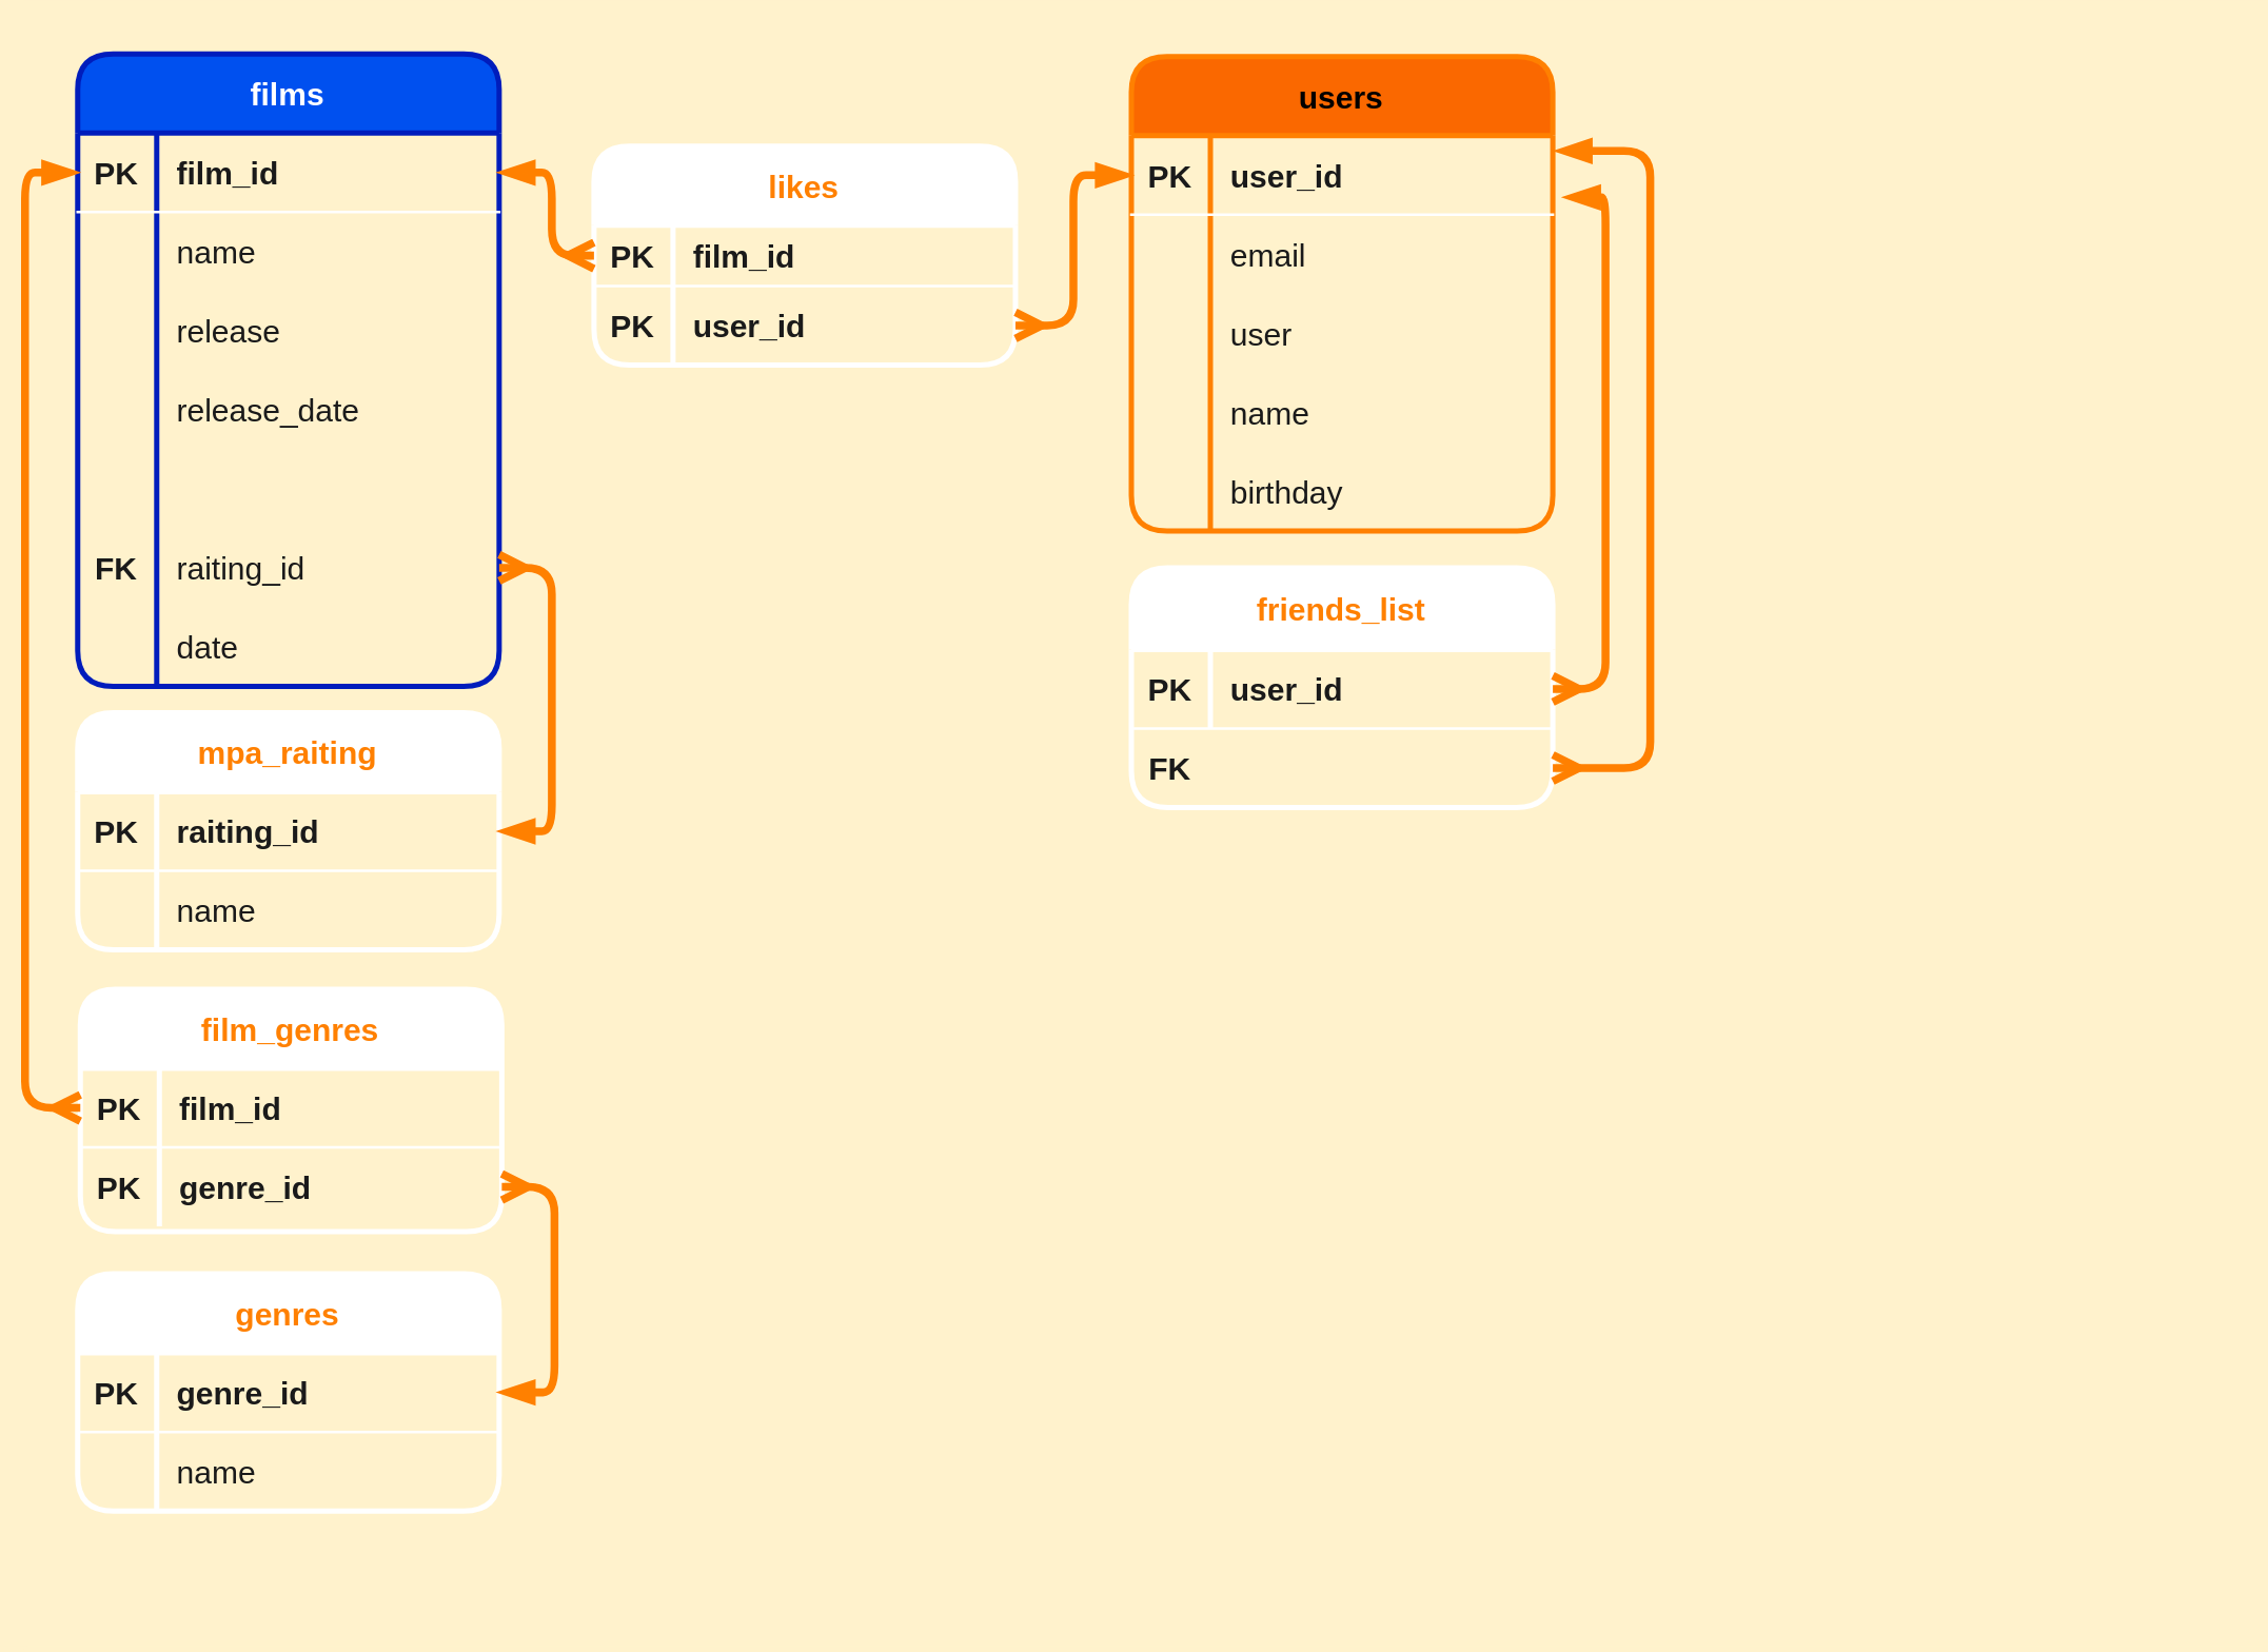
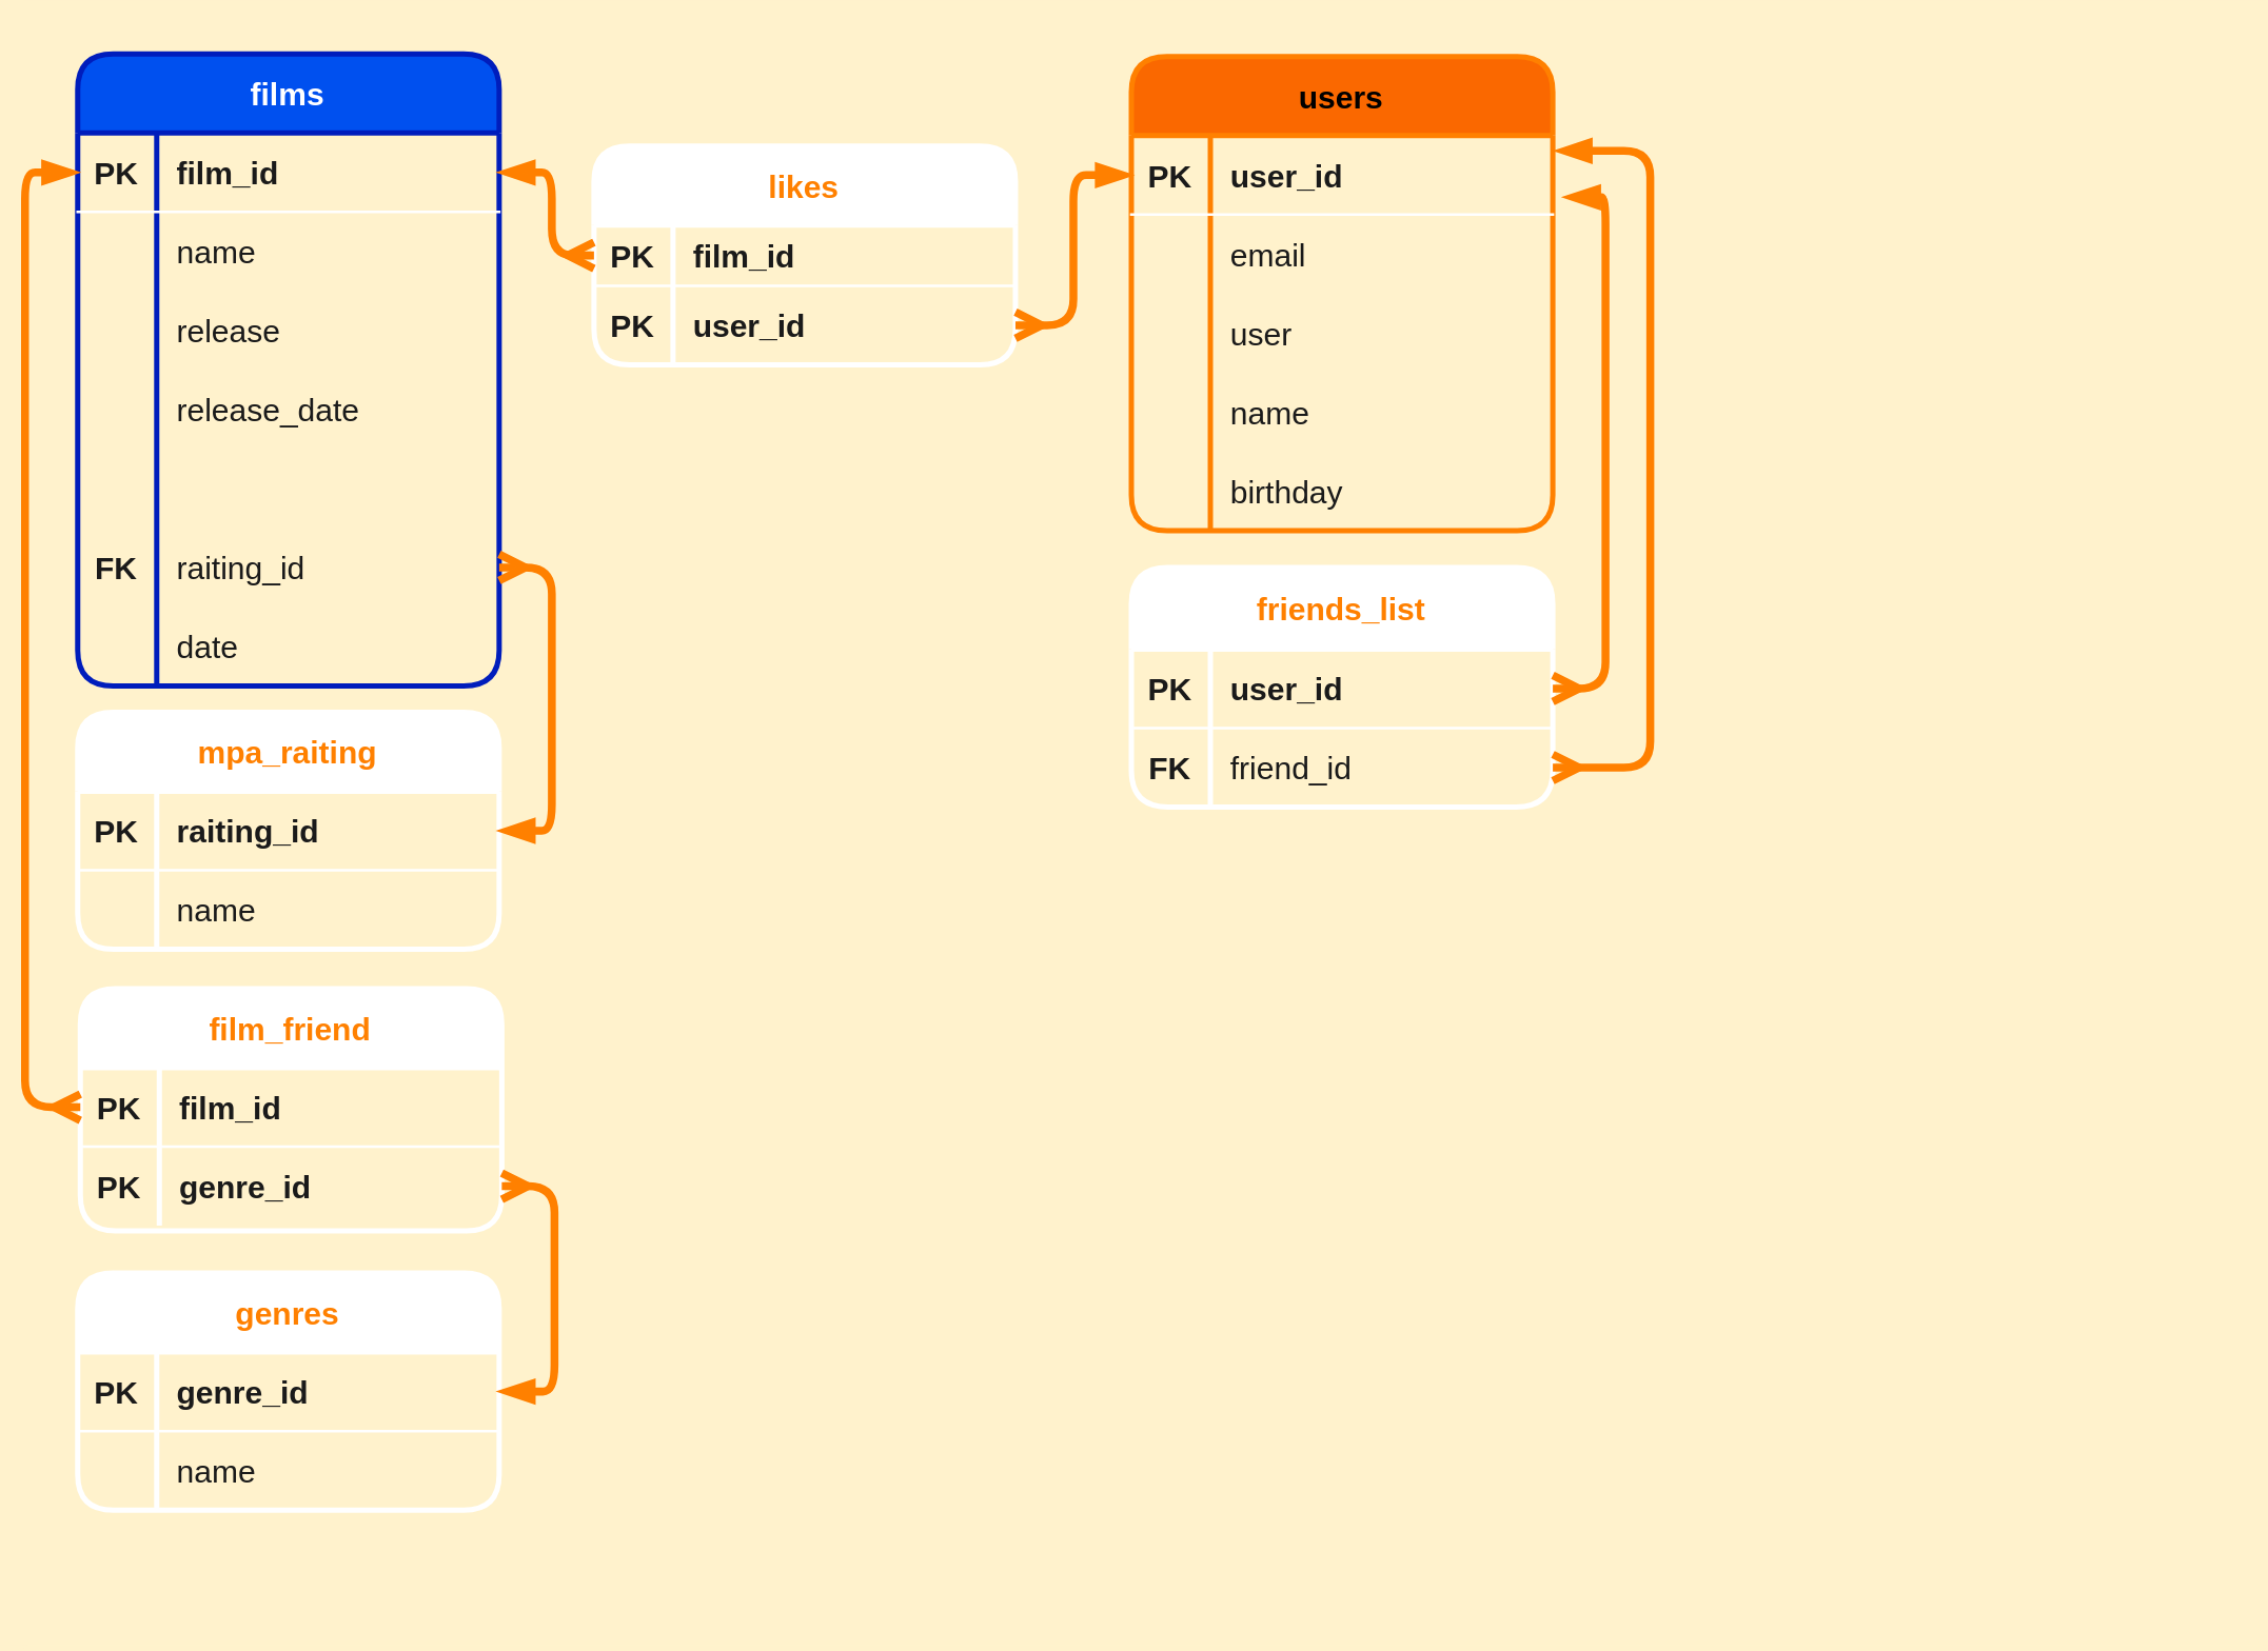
+ <mxCell id="77" value="friend_id" style="shape=partialRectangle;overflow=hidden;connectable=0;fillColor=none;top=0;left=0;bottom=0;right=0;align=left;spacingLeft=6;strokeColor=#909090;fontColor=#1A1A1A;rounded=1;" parent="75" vertex="1"><mxGeometry x="30" width="130" height="30" as="geometry"><mxRectangle width="130" height="30" as="alternateBounds" /></mxGeometry></mxCell>
- <mxCell id="47" value="film_genres" style="shape=table;startSize=30;container=1;collapsible=1;childLayout=tableLayout;fixedRows=1;rowLines=0;fontStyle=1;align=center;resizeLast=1;rounded=1;fontColor=#FF8000;strokeColor=#FFFFFF;strokeWidth=2;" parent="1" vertex="1"><mxGeometry x="21" y="375" width="160" height="92" as="geometry" /></mxCell>
+ <mxCell id="47" value="film_friend" style="shape=table;startSize=30;container=1;collapsible=1;childLayout=tableLayout;fixedRows=1;rowLines=0;fontStyle=1;align=center;resizeLast=1;rounded=1;fontColor=#FF8000;strokeColor=#FFFFFF;strokeWidth=2;" parent="1" vertex="1"><mxGeometry x="21" y="375" width="160" height="92" as="geometry" /></mxCell>
